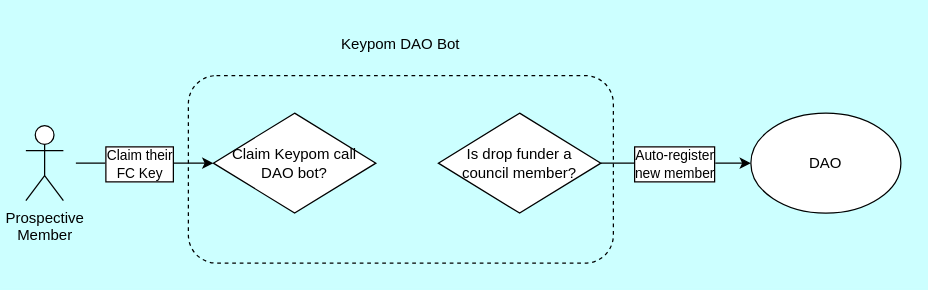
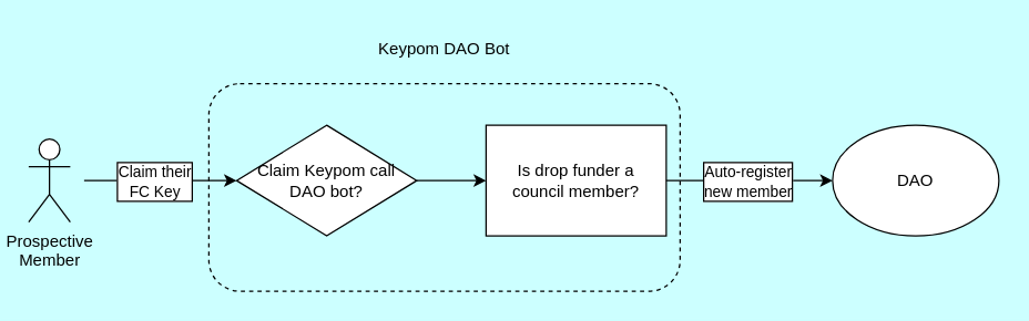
+ <mxCell id="7" value="" style="endArrow=classic;html=1;entryX=0;entryY=0.5;entryDx=0;entryDy=0;exitX=1;exitY=0.5;exitDx=0;exitDy=0;strokeColor=#000000;" parent="1" source="6" target="5" edge="1"><mxGeometry width="50" height="50" relative="1" as="geometry"><mxPoint x="280" y="180" as="sourcePoint" /><mxPoint x="330" y="130" as="targetPoint" /></mxGeometry></mxCell>
- <mxCell id="5" value="Is drop funder a&lt;br&gt;council member?" style="rhombus;whiteSpace=wrap;html=1;strokeColor=#000000;" parent="1" vertex="1"><mxGeometry x="350" y="90" width="130" height="80" as="geometry" /></mxCell>
+ <mxCell id="5" value="Is drop funder a&lt;br&gt;council member?" style="whiteSpace=wrap;html=1;strokeColor=#000000;rounded=0;" parent="1" vertex="1"><mxGeometry x="350" y="90" width="130" height="80" as="geometry" /></mxCell>
